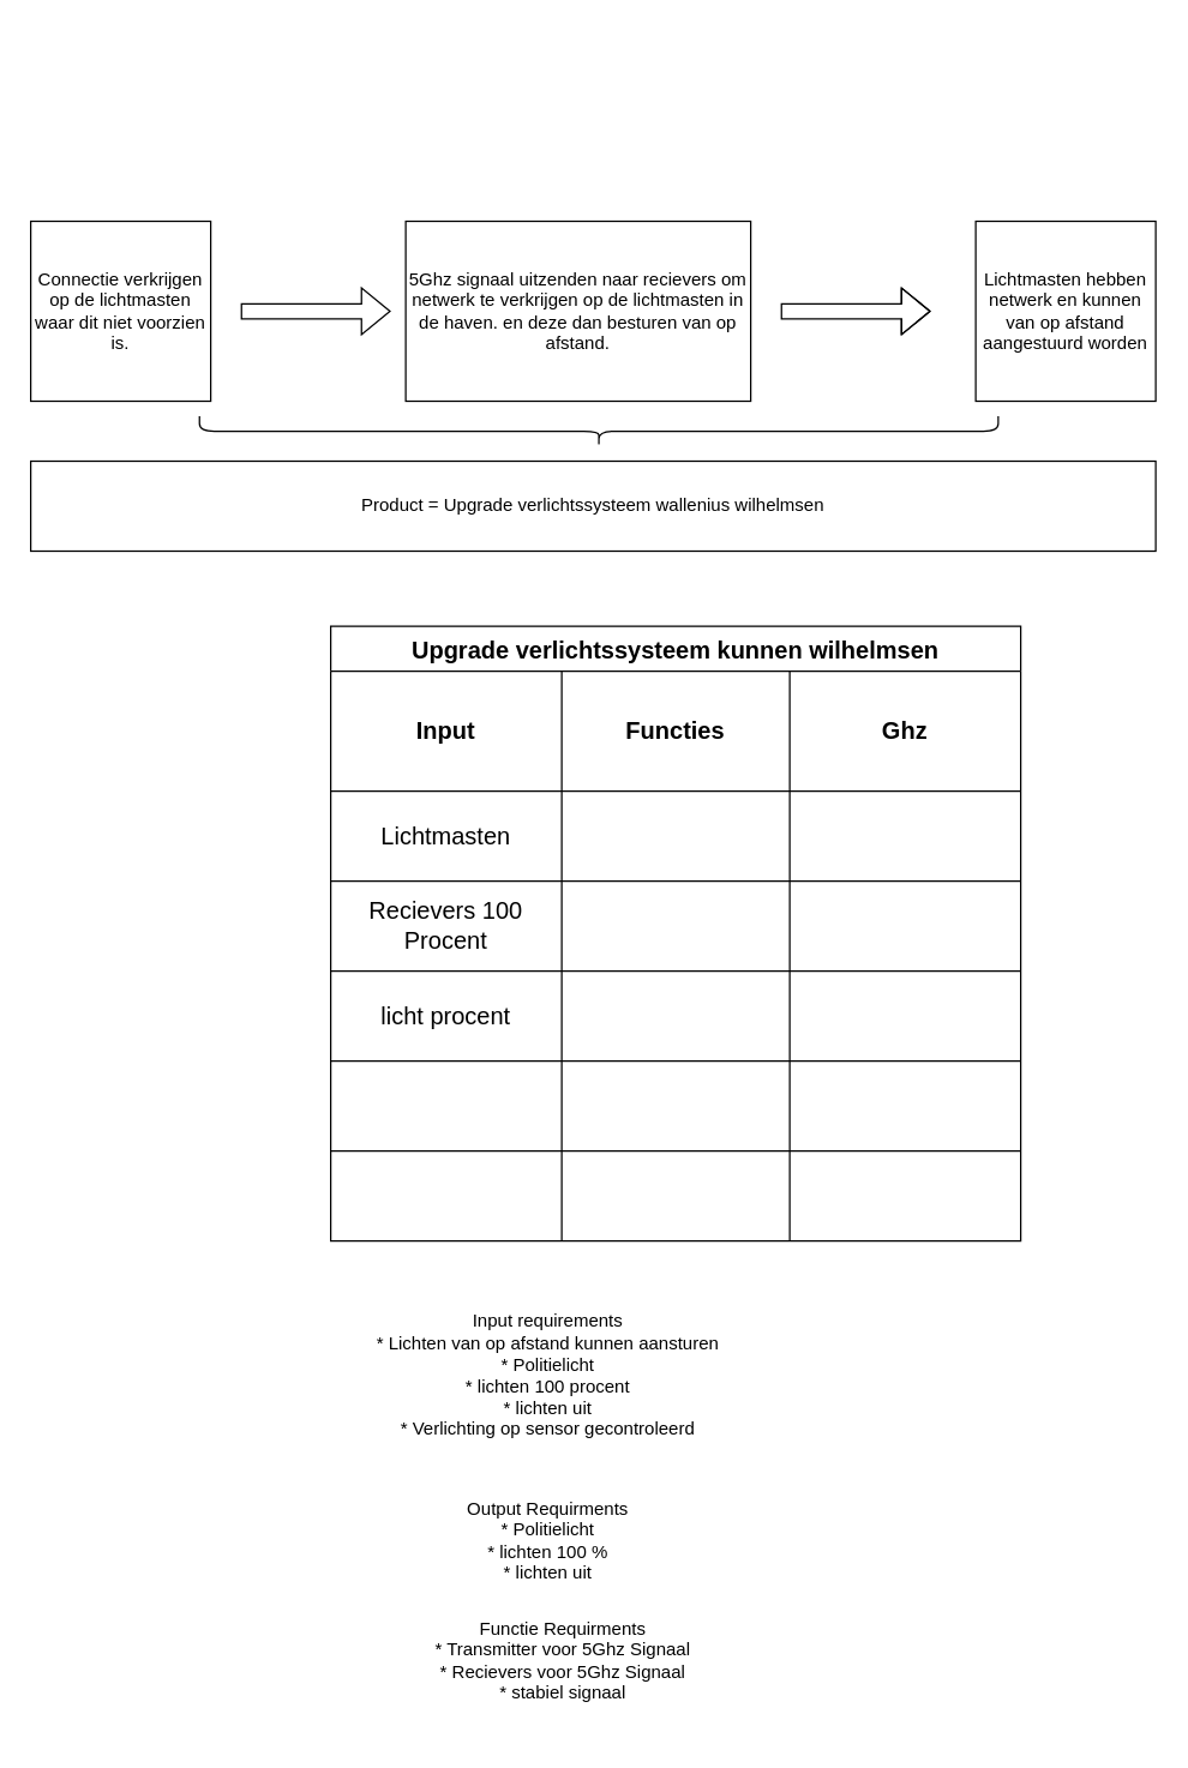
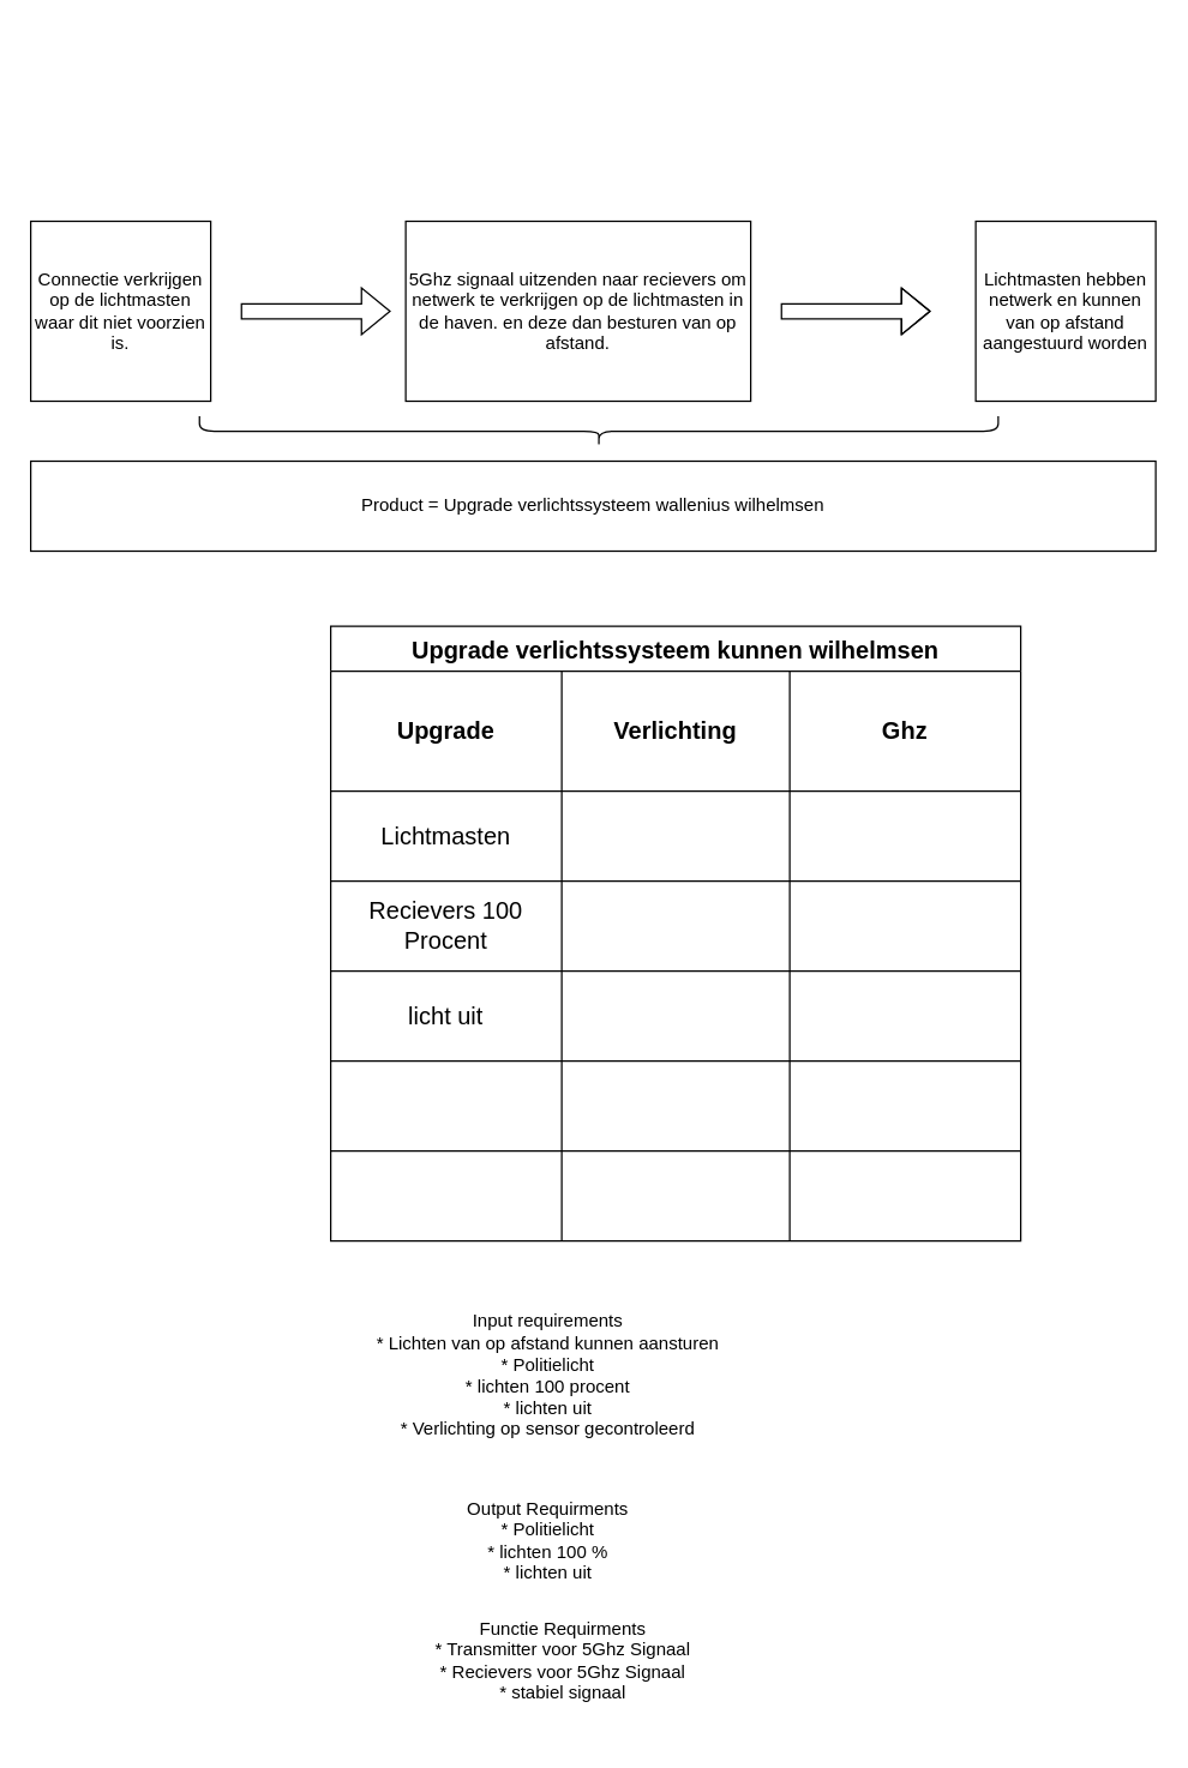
- <mxCell id="11" value="&lt;b&gt;Input&lt;/b&gt;" style="shape=partialRectangle;html=1;whiteSpace=wrap;connectable=0;strokeColor=inherit;overflow=hidden;fillColor=none;top=0;left=0;bottom=0;right=0;pointerEvents=1;fontSize=16;" vertex="1" parent="10"><mxGeometry width="154" height="80" as="geometry"><mxRectangle width="154" height="80" as="alternateBounds" /></mxGeometry></mxCell>
+ <mxCell id="11" value="&lt;b&gt;Upgrade&lt;/b&gt;" style="shape=partialRectangle;html=1;whiteSpace=wrap;connectable=0;strokeColor=inherit;overflow=hidden;fillColor=none;top=0;left=0;bottom=0;right=0;pointerEvents=1;fontSize=16;" vertex="1" parent="10"><mxGeometry width="154" height="80" as="geometry"><mxRectangle width="154" height="80" as="alternateBounds" /></mxGeometry></mxCell>
- <mxCell id="12" value="&lt;b&gt;Functies&lt;/b&gt;" style="shape=partialRectangle;html=1;whiteSpace=wrap;connectable=0;strokeColor=inherit;overflow=hidden;fillColor=none;top=0;left=0;bottom=0;right=0;pointerEvents=1;fontSize=16;" vertex="1" parent="10"><mxGeometry x="154" width="152" height="80" as="geometry"><mxRectangle width="152" height="80" as="alternateBounds" /></mxGeometry></mxCell>
+ <mxCell id="12" value="&lt;b&gt;Verlichting&lt;/b&gt;" style="shape=partialRectangle;html=1;whiteSpace=wrap;connectable=0;strokeColor=inherit;overflow=hidden;fillColor=none;top=0;left=0;bottom=0;right=0;pointerEvents=1;fontSize=16;" vertex="1" parent="10"><mxGeometry x="154" width="152" height="80" as="geometry"><mxRectangle width="152" height="80" as="alternateBounds" /></mxGeometry></mxCell>
- <mxCell id="23" value="licht procent" style="shape=partialRectangle;html=1;whiteSpace=wrap;connectable=0;strokeColor=inherit;overflow=hidden;fillColor=none;top=0;left=0;bottom=0;right=0;pointerEvents=1;fontSize=16;" vertex="1" parent="22"><mxGeometry width="154" height="60" as="geometry"><mxRectangle width="154" height="60" as="alternateBounds" /></mxGeometry></mxCell>
+ <mxCell id="23" value="licht uit" style="shape=partialRectangle;html=1;whiteSpace=wrap;connectable=0;strokeColor=inherit;overflow=hidden;fillColor=none;top=0;left=0;bottom=0;right=0;pointerEvents=1;fontSize=16;" vertex="1" parent="22"><mxGeometry width="154" height="60" as="geometry"><mxRectangle width="154" height="60" as="alternateBounds" /></mxGeometry></mxCell>
